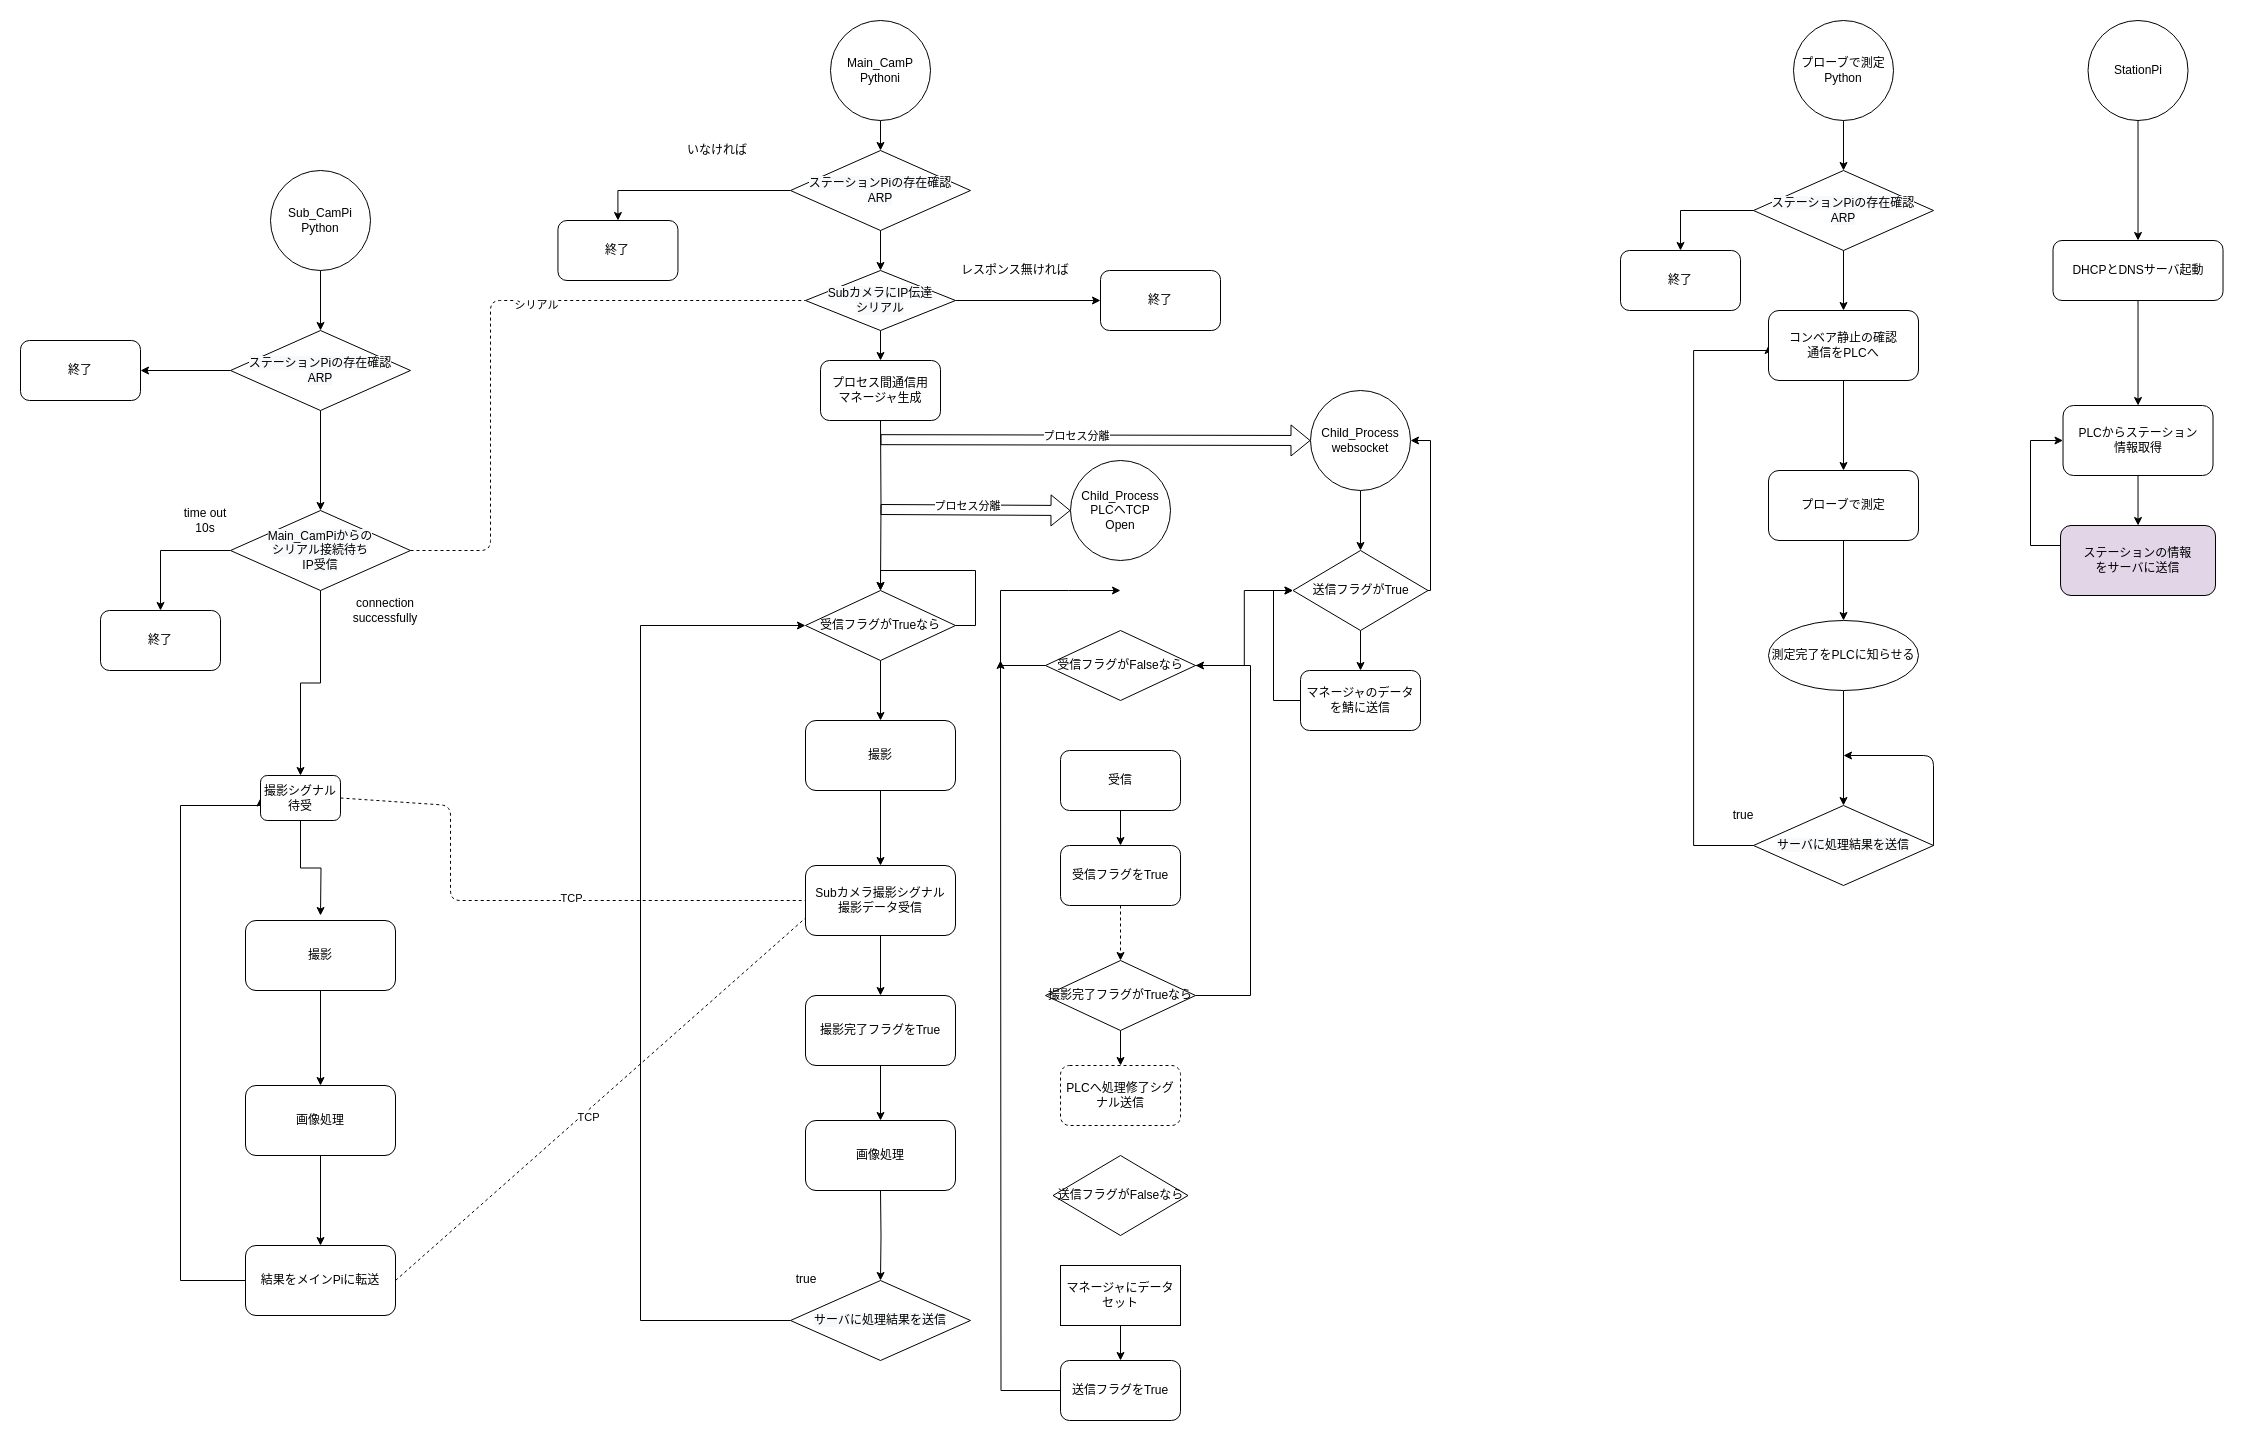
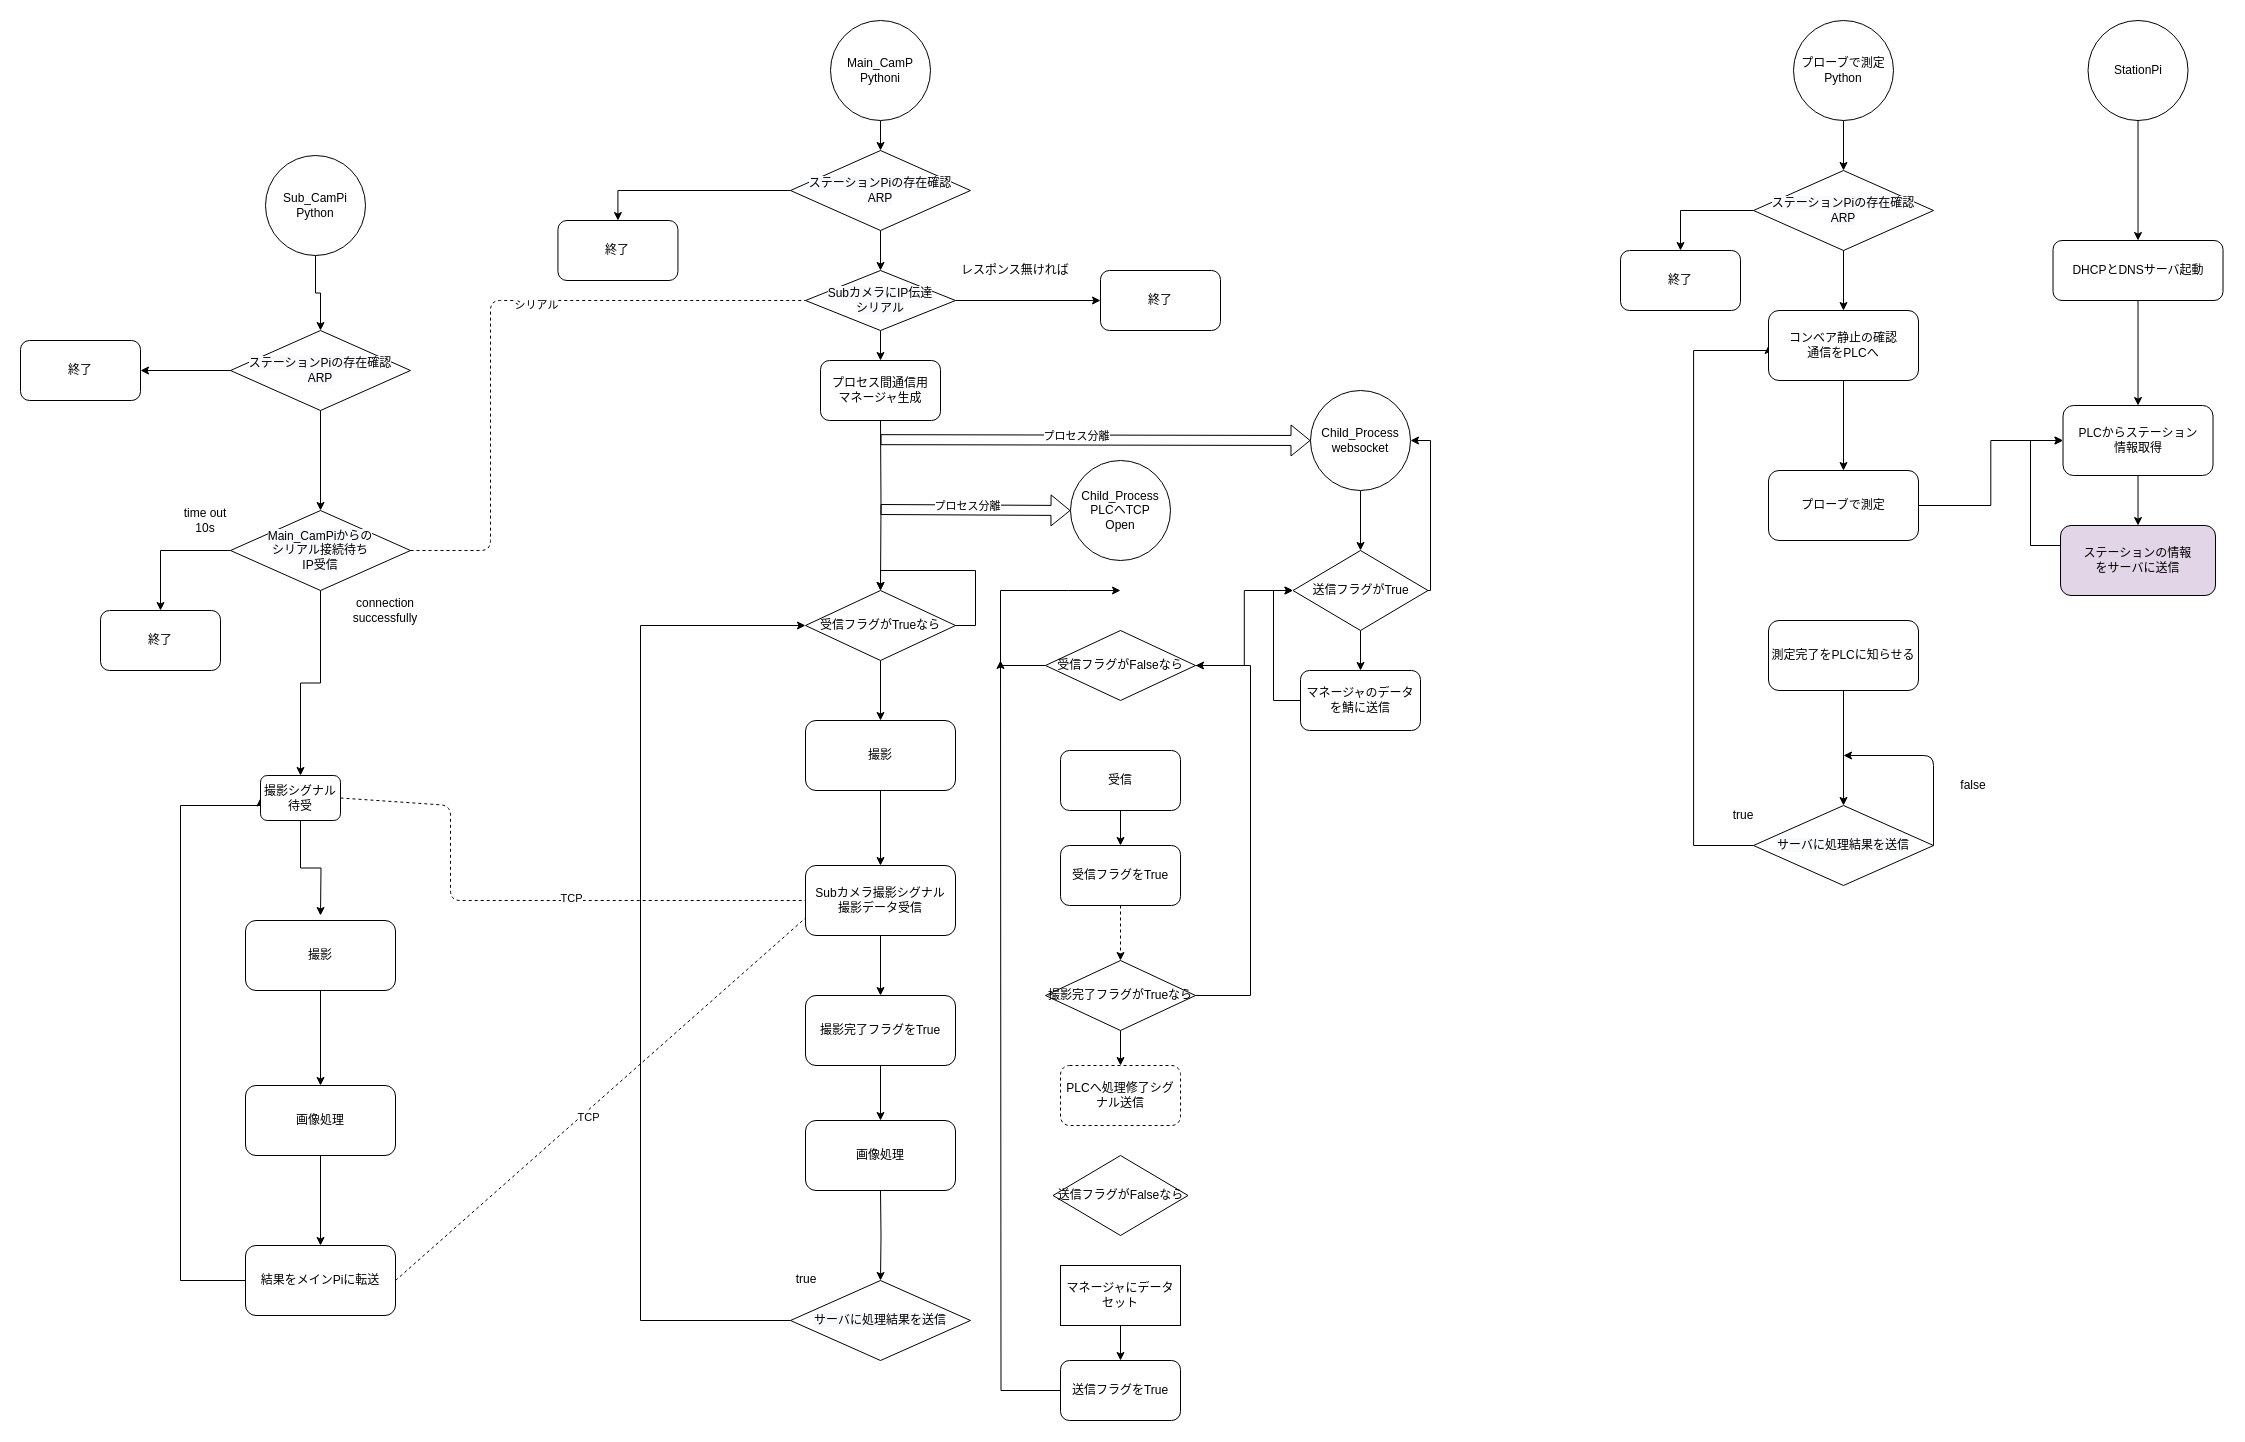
- <mxCell id="59" value="いなければ" style="text;html=1;strokeColor=none;fillColor=none;align=center;verticalAlign=middle;whiteSpace=wrap;rounded=0;" parent="1" vertex="1"><mxGeometry x="677.44" y="140" width="80" height="20" as="geometry" /></mxCell>
- <mxCell id="42" value="Sub_CamPi&lt;br&gt;Python" style="ellipse;whiteSpace=wrap;html=1;aspect=fixed;" parent="1" vertex="1"><mxGeometry x="270" y="170" width="100" height="100" as="geometry" /></mxCell>
+ <mxCell id="42" value="Sub_CamPi&lt;br&gt;Python" style="ellipse;whiteSpace=wrap;html=1;aspect=fixed;" parent="1" vertex="1"><mxGeometry x="265" y="155" width="100" height="100" as="geometry" /></mxCell>
- <mxCell id="14" style="edgeStyle=orthogonalEdgeStyle;rounded=0;orthogonalLoop=1;jettySize=auto;html=1;" parent="1" source="15" target="23" edge="1"><mxGeometry relative="1" as="geometry" /></mxCell>
+ <mxCell id="14" style="edgeStyle=orthogonalEdgeStyle;rounded=0;orthogonalLoop=1;jettySize=auto;html=1;" parent="1" source="15" target="34" edge="1"><mxGeometry relative="1" as="geometry" /></mxCell>
- <mxCell id="23" value="測定完了をPLCに知らせる" style="ellipse;whiteSpace=wrap;html=1;" parent="1" vertex="1"><mxGeometry x="1768" y="620" width="150" height="70" as="geometry" /></mxCell>
+ <mxCell id="23" value="測定完了をPLCに知らせる" style="rounded=1;whiteSpace=wrap;html=1;" parent="1" vertex="1"><mxGeometry x="1768" y="620" width="150" height="70" as="geometry" /></mxCell>
+ <mxCell id="20" value="false" style="text;html=1;strokeColor=none;fillColor=none;align=center;verticalAlign=middle;whiteSpace=wrap;rounded=0;" parent="1" vertex="1"><mxGeometry x="1953" y="775" width="40" height="20" as="geometry" /></mxCell>
